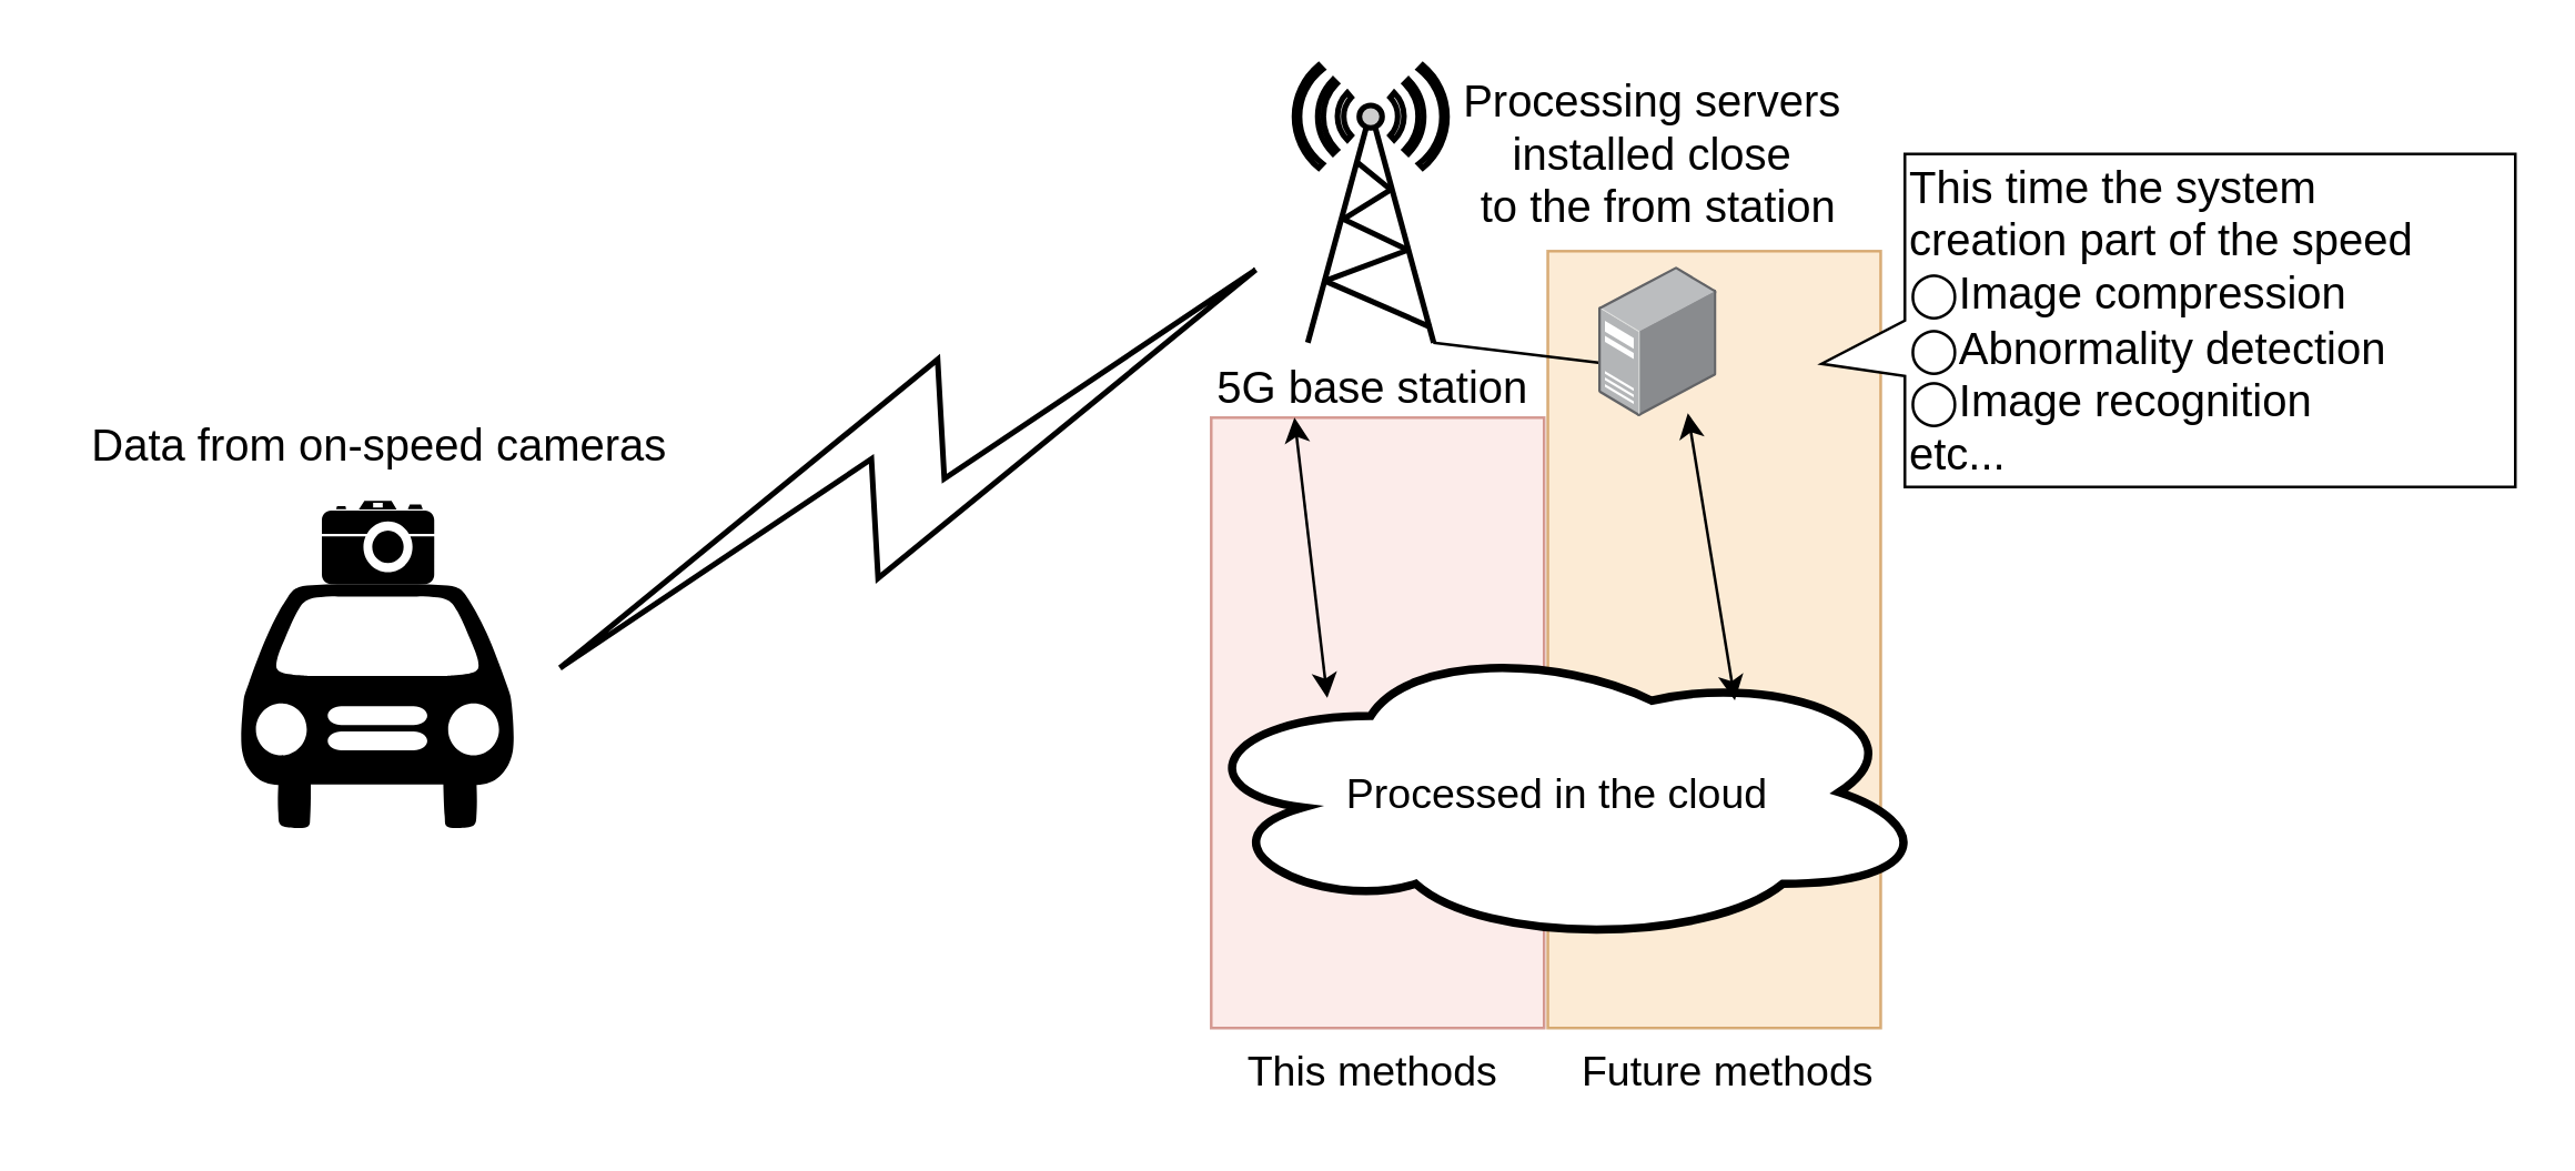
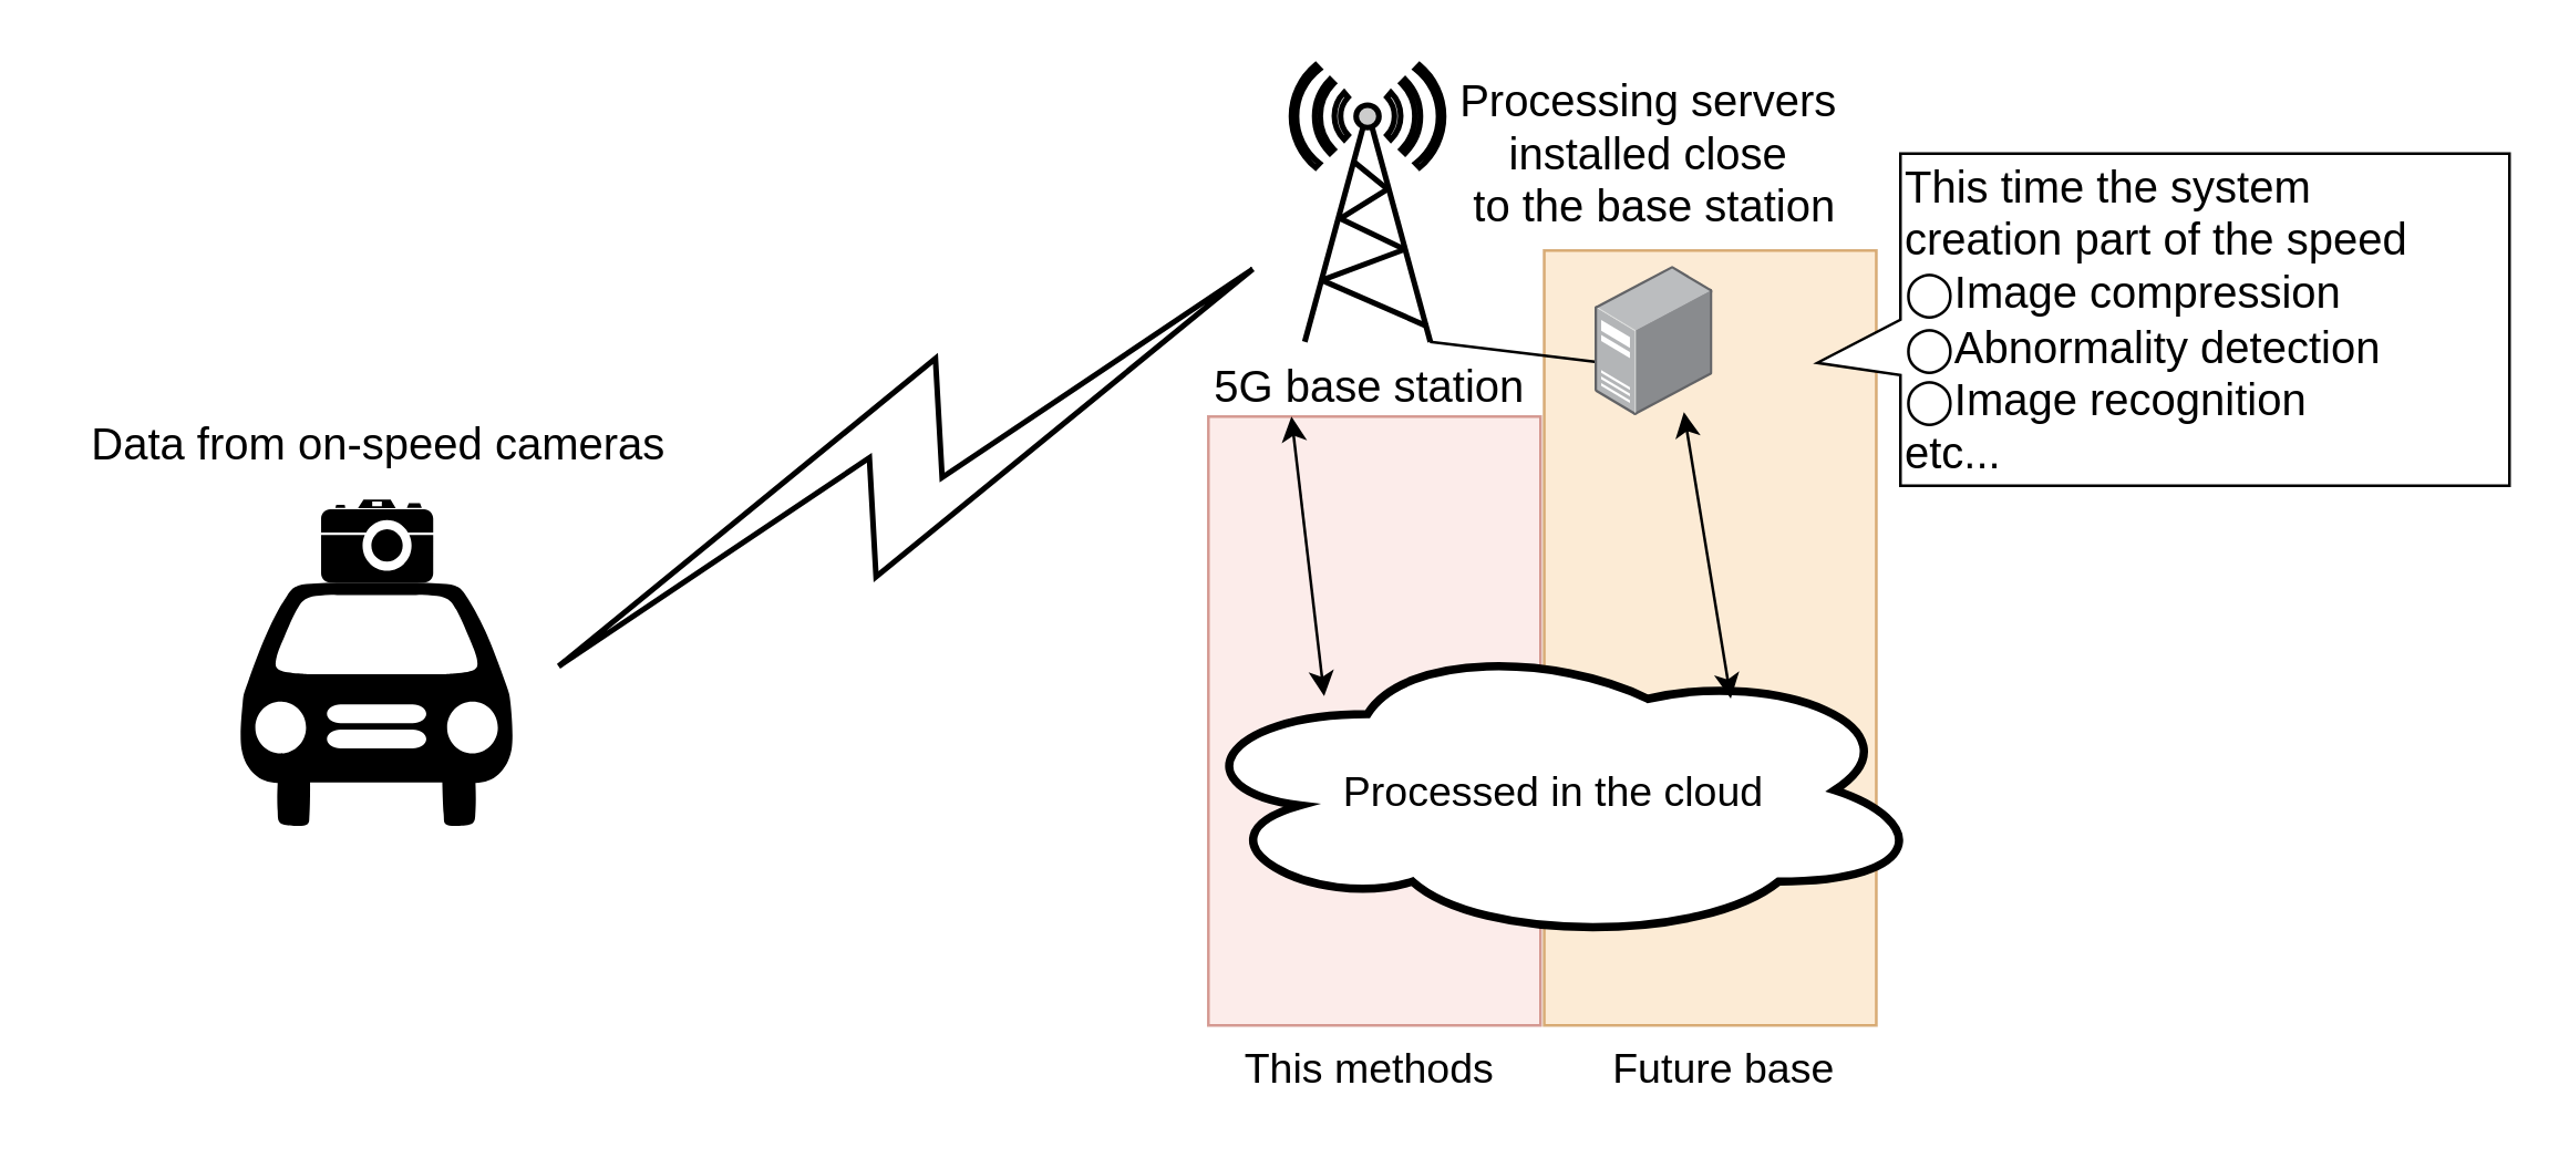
- <mxCell id="11" value="Processing servers&amp;nbsp;&lt;div&gt;installed&amp;nbsp;&lt;span style=&quot;background-color: transparent;&quot;&gt;close&amp;nbsp;&lt;/span&gt;&lt;/div&gt;&lt;div&gt;&lt;span style=&quot;background-color: transparent;&quot;&gt;to the from station&lt;/span&gt;&lt;/div&gt;" style="text;html=1;align=center;verticalAlign=middle;resizable=0;points=[];autosize=1;strokeColor=none;fillColor=none;fontSize=16;fontColor=#000000;" parent="1" vertex="1"><mxGeometry x="517.3" y="20" width="160" height="70" as="geometry" /></mxCell>
+ <mxCell id="11" value="Processing servers&amp;nbsp;&lt;div&gt;installed&amp;nbsp;&lt;span style=&quot;background-color: transparent;&quot;&gt;close&amp;nbsp;&lt;/span&gt;&lt;/div&gt;&lt;div&gt;&lt;span style=&quot;background-color: transparent;&quot;&gt;to the base station&lt;/span&gt;&lt;/div&gt;" style="text;html=1;align=center;verticalAlign=middle;resizable=0;points=[];autosize=1;strokeColor=none;fillColor=none;fontSize=16;fontColor=#000000;" parent="1" vertex="1"><mxGeometry x="517.3" y="20" width="160" height="70" as="geometry" /></mxCell>
- <mxCell id="18" value="&lt;font style=&quot;font-size: 15px;&quot;&gt;Future methods&lt;/font&gt;" style="text;html=1;align=center;verticalAlign=middle;resizable=0;points=[];autosize=1;strokeColor=none;fillColor=none;" parent="1" vertex="1"><mxGeometry x="557.3" y="370" width="130" height="30" as="geometry" /></mxCell>
+ <mxCell id="18" value="&lt;font style=&quot;font-size: 15px;&quot;&gt;Future base&lt;/font&gt;" style="text;html=1;align=center;verticalAlign=middle;resizable=0;points=[];autosize=1;strokeColor=none;fillColor=none;" parent="1" vertex="1"><mxGeometry x="557.3" y="370" width="130" height="30" as="geometry" /></mxCell>
